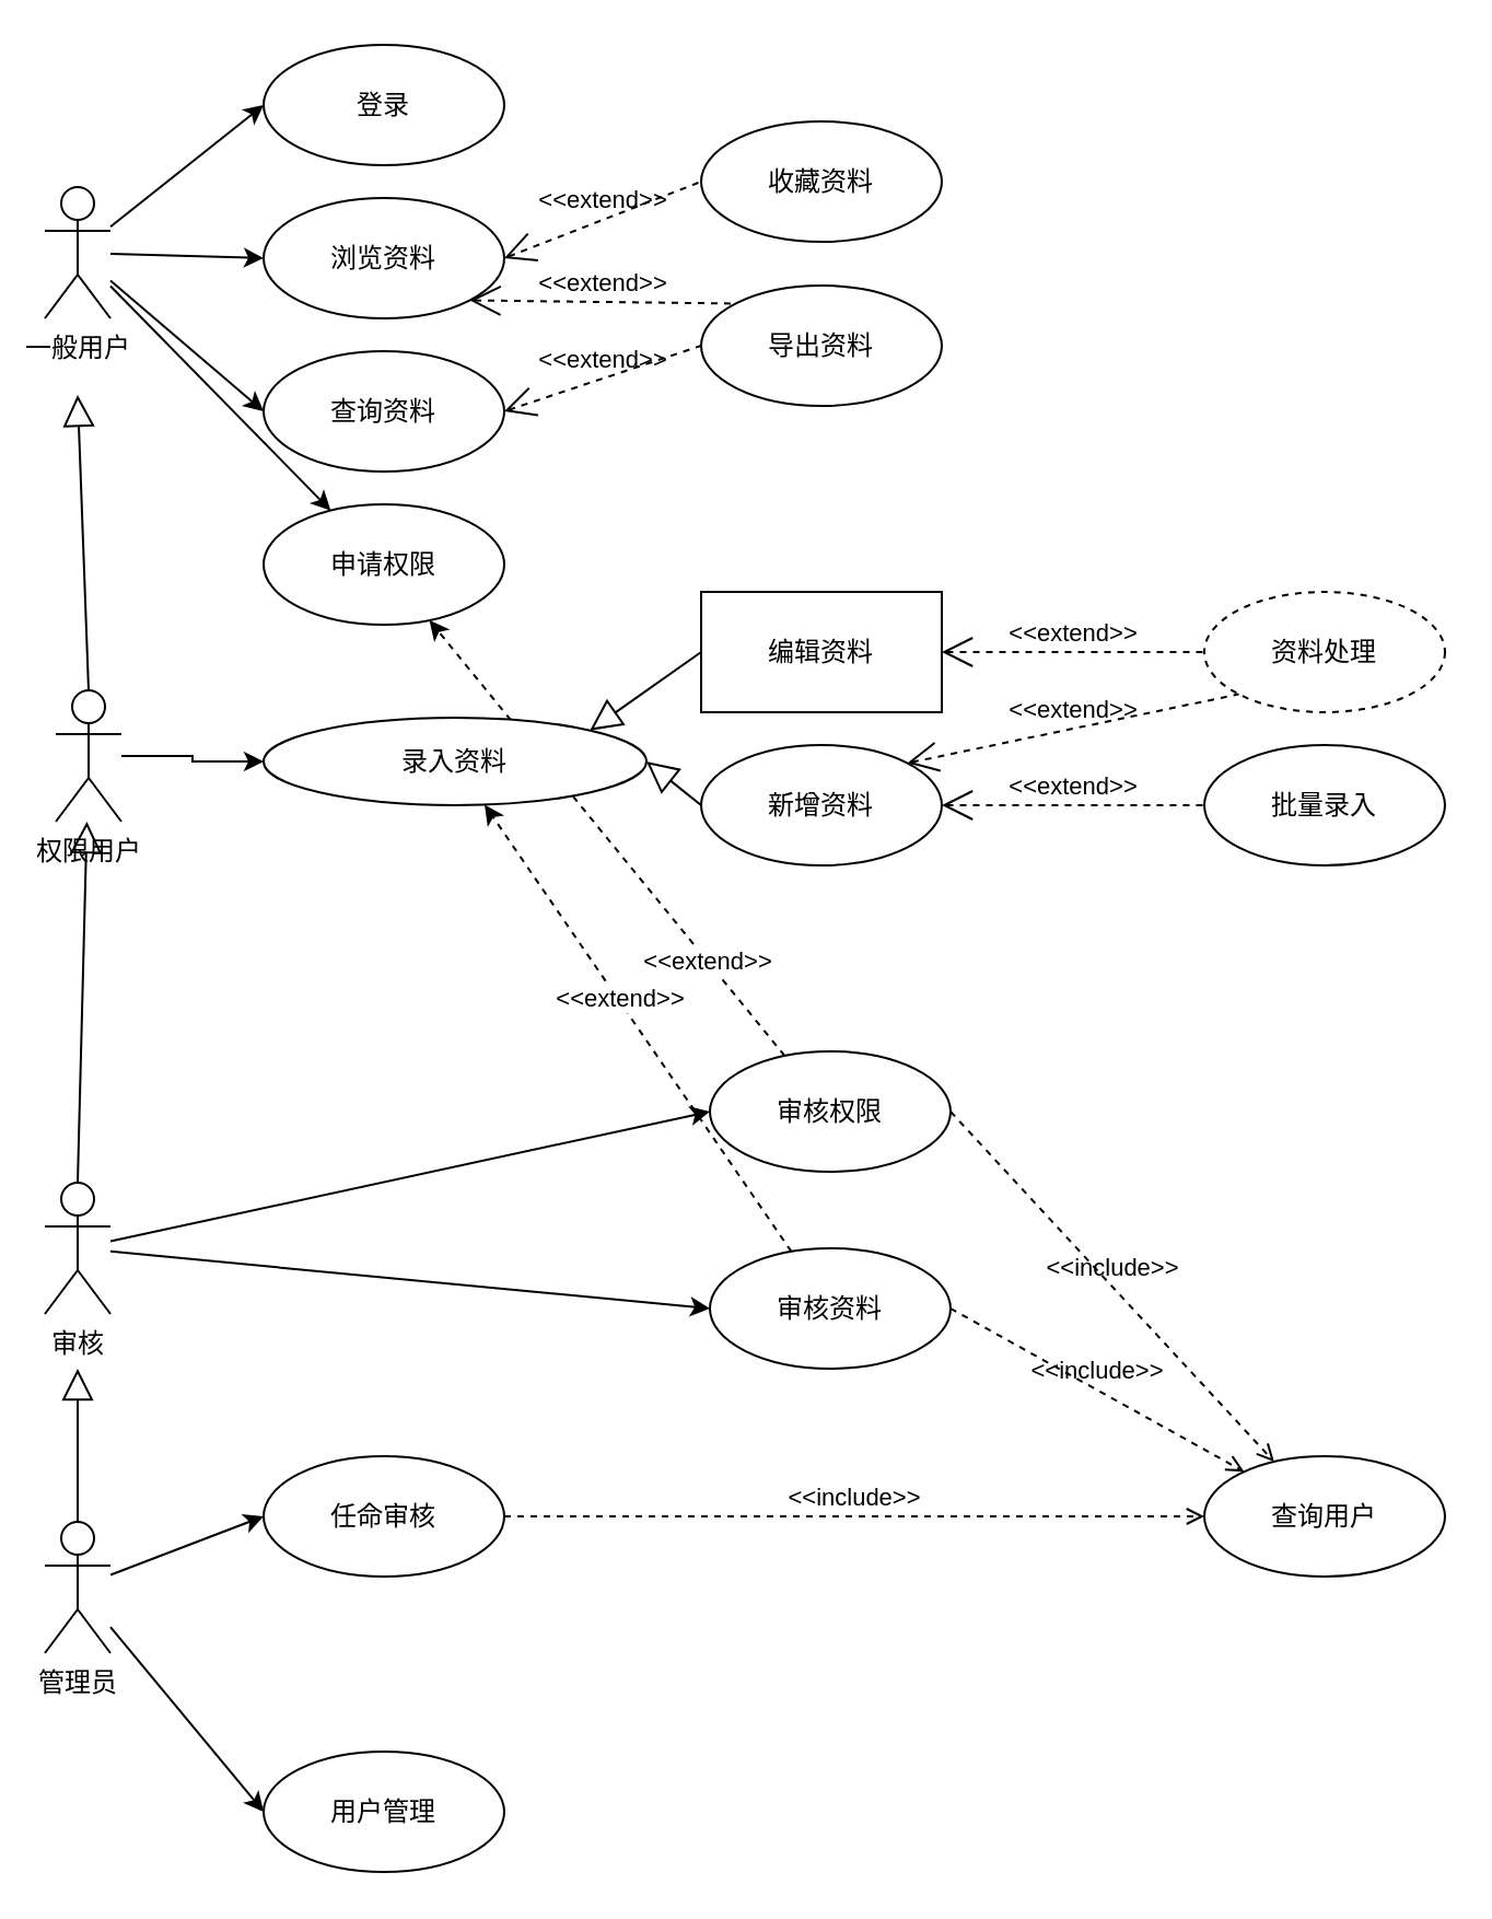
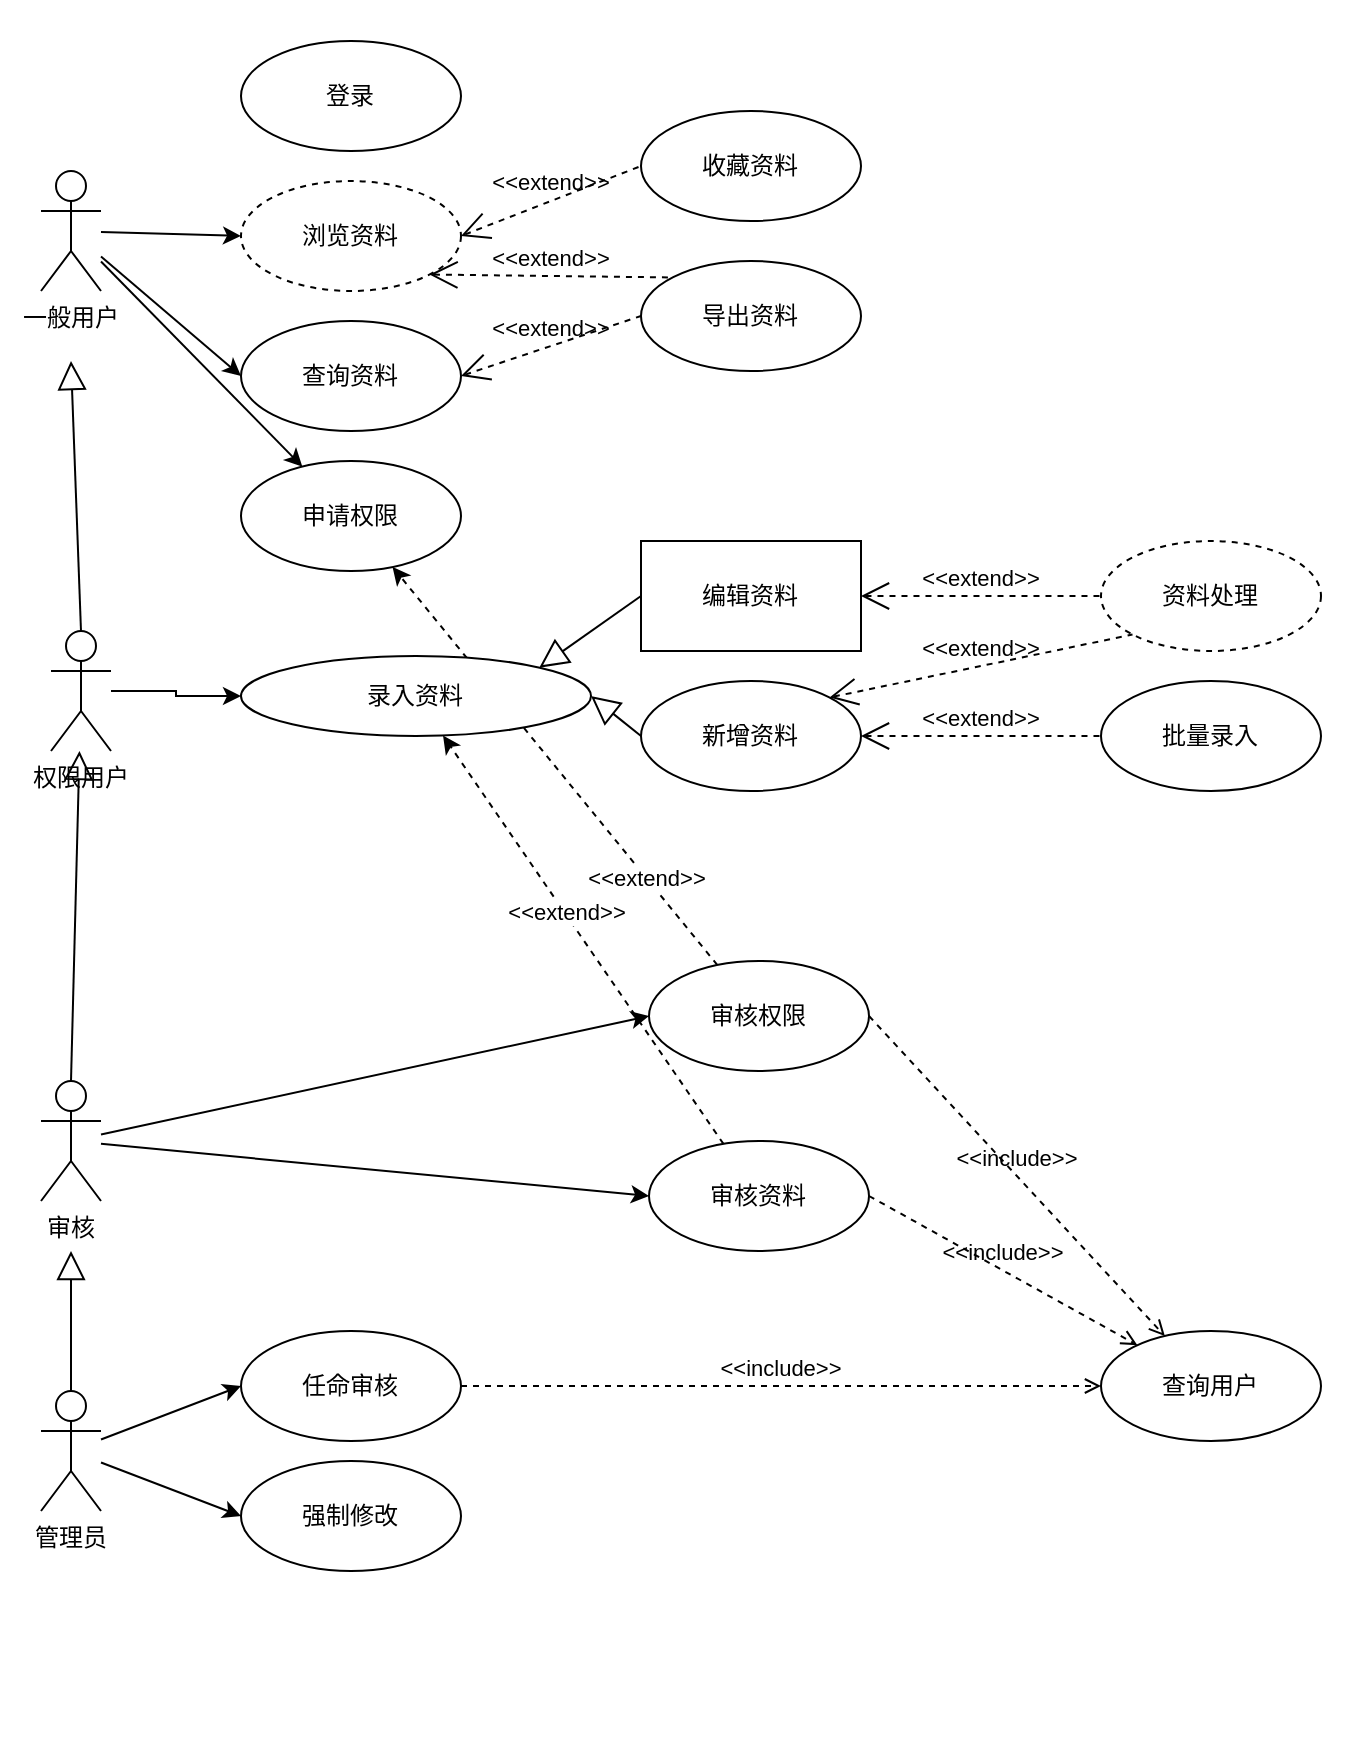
- <mxCell id="2" style="rounded=0;orthogonalLoop=1;jettySize=auto;html=1;entryX=0;entryY=0.5;entryDx=0;entryDy=0;" parent="1" source="6" target="19" edge="1"><mxGeometry relative="1" as="geometry" /></mxCell>
- <mxCell id="18" value="浏览资料" style="ellipse;whiteSpace=wrap;html=1;" parent="1" vertex="1"><mxGeometry x="120" y="90" width="110" height="55" as="geometry" /></mxCell>
+ <mxCell id="18" value="浏览资料" style="ellipse;whiteSpace=wrap;html=1;dashed=1;" parent="1" vertex="1"><mxGeometry x="120" y="90" width="110" height="55" as="geometry" /></mxCell>
+ <mxCell id="11" style="rounded=0;orthogonalLoop=1;jettySize=auto;html=1;entryX=0;entryY=0.5;entryDx=0;entryDy=0;" parent="1" source="12" target="31" edge="1"><mxGeometry relative="1" as="geometry" /></mxCell>
+ <mxCell id="31" value="强制修改" style="ellipse;whiteSpace=wrap;html=1;" parent="1" vertex="1"><mxGeometry x="120" y="730" width="110" height="55" as="geometry" /></mxCell>
- <mxCell id="10" style="rounded=0;orthogonalLoop=1;jettySize=auto;html=1;entryX=0;entryY=0.5;entryDx=0;entryDy=0;" parent="1" source="12" target="36" edge="1"><mxGeometry relative="1" as="geometry" /></mxCell>
- <mxCell id="36" value="用户管理" style="ellipse;whiteSpace=wrap;html=1;" parent="1" vertex="1"><mxGeometry x="120" y="800" width="110" height="55" as="geometry" /></mxCell>
